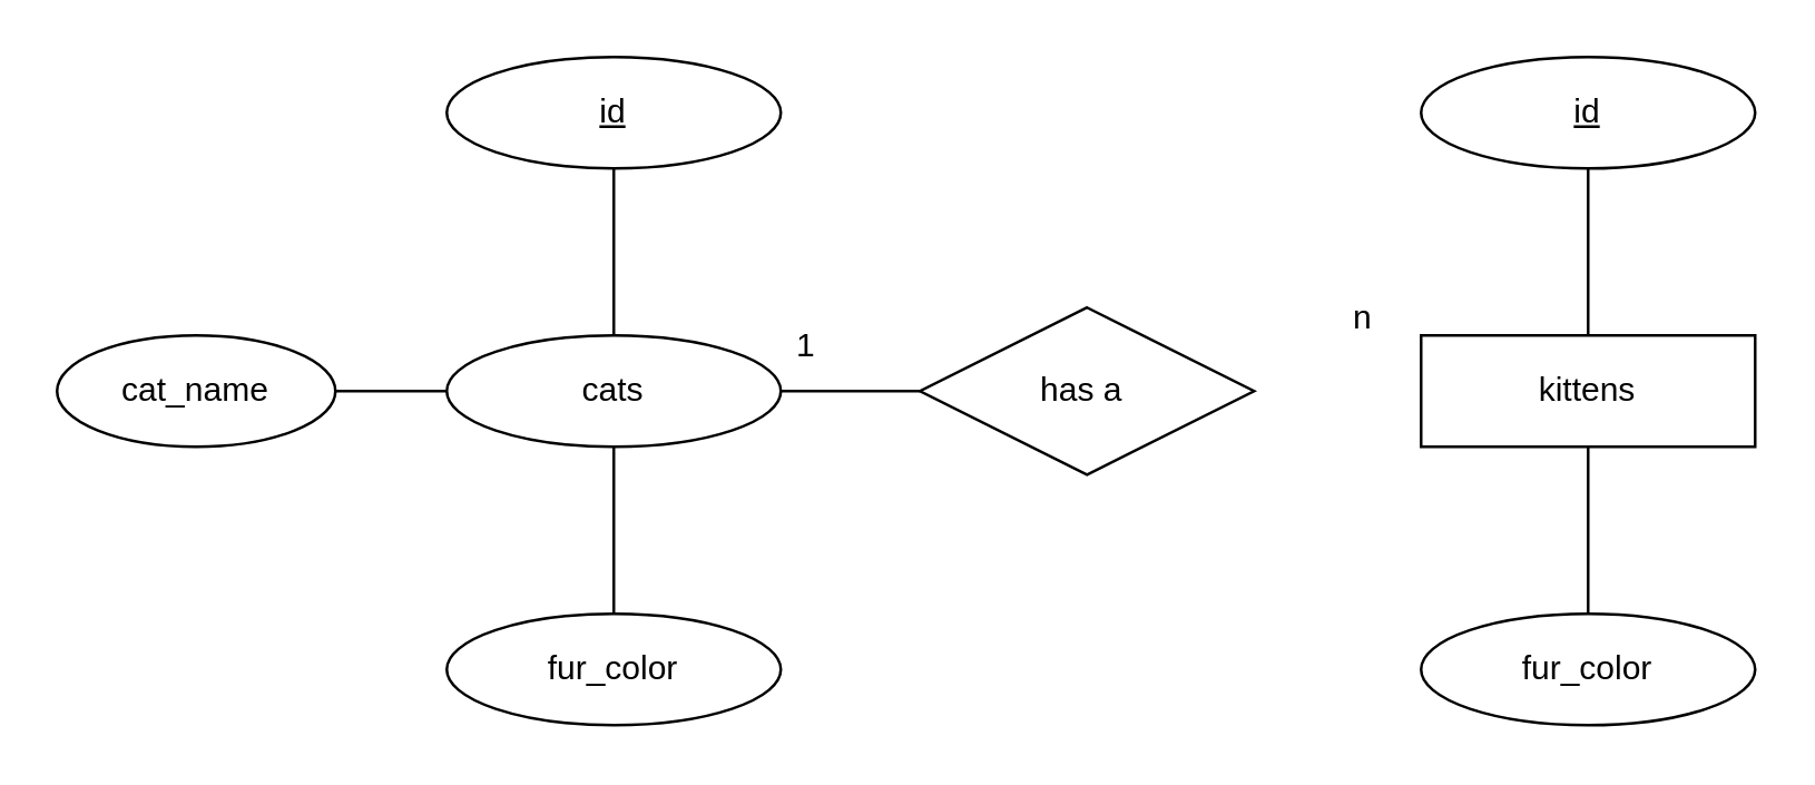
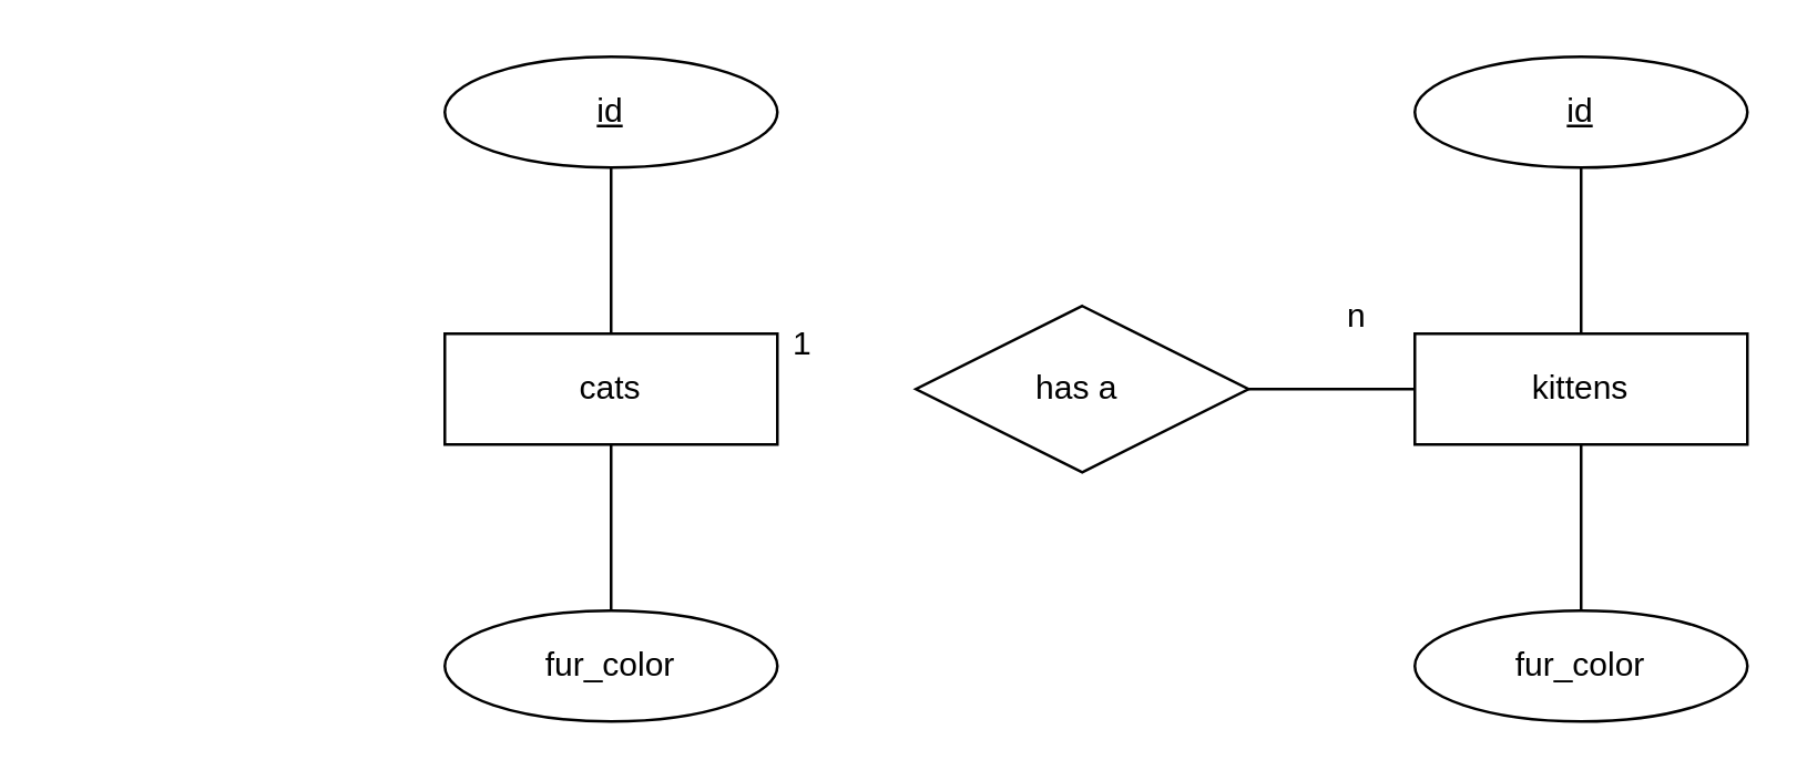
- <mxCell id="5" value="cat_name" style="ellipse;whiteSpace=wrap;html=1;align=center;" vertex="1" parent="1"><mxGeometry x="20" y="120" width="100" height="40" as="geometry" /></mxCell>
- <mxCell id="7" value="" style="endArrow=none;html=1;rounded=0;entryX=0;entryY=0.5;entryDx=0;entryDy=0;exitX=1;exitY=0.5;exitDx=0;exitDy=0;" edge="1" parent="1" source="5" target="2"><mxGeometry relative="1" as="geometry"><mxPoint x="20" y="210" as="sourcePoint" /><mxPoint x="180" y="210" as="targetPoint" /></mxGeometry></mxCell>
- <mxCell id="2" value="cats" style="ellipse;whiteSpace=wrap;html=1;align=center;" vertex="1" parent="1"><mxGeometry x="160" y="120" width="120" height="40" as="geometry" /></mxCell>
+ <mxCell id="2" value="cats" style="whiteSpace=wrap;html=1;align=center;" vertex="1" parent="1"><mxGeometry x="160" y="120" width="120" height="40" as="geometry" /></mxCell>
- <mxCell id="15" value="" style="endArrow=none;html=1;rounded=0;exitX=1;exitY=0.5;exitDx=0;exitDy=0;entryX=0;entryY=0.5;entryDx=0;entryDy=0;" edge="1" parent="1" source="2" target="14"><mxGeometry relative="1" as="geometry"><mxPoint x="290" y="120" as="sourcePoint" /><mxPoint x="450" y="120" as="targetPoint" /></mxGeometry></mxCell>
+ <mxCell id="16" value="" style="endArrow=none;html=1;rounded=0;exitX=0;exitY=0.5;exitDx=0;exitDy=0;entryX=1;entryY=0.5;entryDx=0;entryDy=0;" edge="1" parent="1" source="9" target="14"><mxGeometry relative="1" as="geometry"><mxPoint x="290" y="150" as="sourcePoint" /><mxPoint x="340" y="150" as="targetPoint" /></mxGeometry></mxCell>
